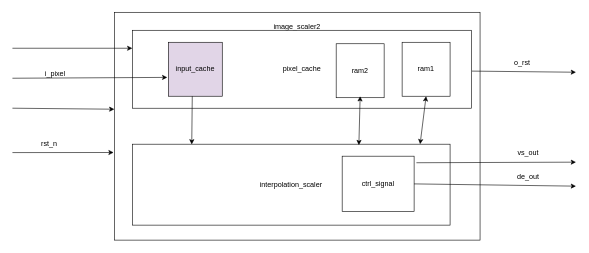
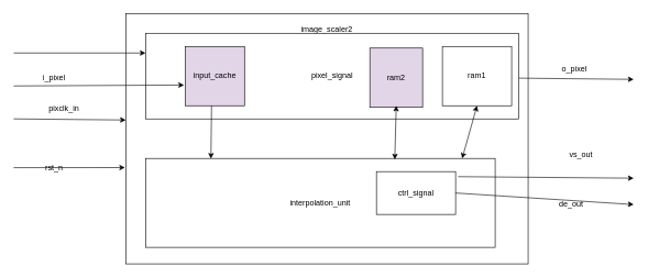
- <mxCell id="10" value="o_rst" style="text;html=1;align=center;verticalAlign=middle;resizable=0;points=[];autosize=1;strokeColor=none;fillColor=none;" vertex="1" parent="1"><mxGeometry x="840" y="90" width="60" height="30" as="geometry" /></mxCell>
+ <mxCell id="10" value="o_pixel" style="text;html=1;align=center;verticalAlign=middle;resizable=0;points=[];autosize=1;strokeColor=none;fillColor=none;" vertex="1" parent="1"><mxGeometry x="840" y="90" width="60" height="30" as="geometry" /></mxCell>
- <mxCell id="13" value="pixel_cache" style="rounded=0;whiteSpace=wrap;html=1;" vertex="1" parent="1"><mxGeometry x="220" y="50" width="566" height="130" as="geometry" /></mxCell>
+ <mxCell id="13" value="pixel_signal" style="rounded=0;whiteSpace=wrap;html=1;" vertex="1" parent="1"><mxGeometry x="220" y="50" width="566" height="130" as="geometry" /></mxCell>
- <mxCell id="14" value="ram1" style="rounded=0;whiteSpace=wrap;html=1;" vertex="1" parent="1"><mxGeometry x="670" y="70" width="80" height="90" as="geometry" /></mxCell>
+ <mxCell id="14" value="ram1" style="rounded=0;whiteSpace=wrap;html=1;" vertex="1" parent="1"><mxGeometry x="670" y="70" width="105" height="90" as="geometry" /></mxCell>
- <mxCell id="15" value="ram2" style="rounded=0;whiteSpace=wrap;html=1;" vertex="1" parent="1"><mxGeometry x="560" y="72.5" width="80" height="90" as="geometry" /></mxCell>
+ <mxCell id="15" value="ram2" style="rounded=0;whiteSpace=wrap;html=1;fillColor=#e1d5e7;" vertex="1" parent="1"><mxGeometry x="560" y="72.5" width="80" height="90" as="geometry" /></mxCell>
- <mxCell id="3" value="i_pixel" style="text;html=1;align=center;verticalAlign=middle;resizable=0;points=[];autosize=1;strokeColor=none;fillColor=none;" vertex="1" parent="1"><mxGeometry x="60.61" y="107.5" width="60" height="30" as="geometry" /></mxCell>
+ <mxCell id="3" value="i_pixel" style="text;html=1;align=center;verticalAlign=middle;resizable=0;points=[];autosize=1;strokeColor=none;fillColor=none;" vertex="1" parent="1"><mxGeometry x="50.61" y="102.5" width="60" height="30" as="geometry" /></mxCell>
+ <mxCell id="8" value="pixclk_in" style="text;html=1;align=center;verticalAlign=middle;resizable=0;points=[];autosize=1;strokeColor=none;fillColor=none;" vertex="1" parent="1"><mxGeometry x="60.61" y="150" width="70" height="30" as="geometry" /></mxCell>
- <mxCell id="5" value="rst_n" style="text;html=1;align=center;verticalAlign=middle;resizable=0;points=[];autosize=1;strokeColor=none;fillColor=none;" vertex="1" parent="1"><mxGeometry x="55.61" y="225" width="50" height="30" as="geometry" /></mxCell>
+ <mxCell id="5" value="rst_n" style="text;html=1;align=center;verticalAlign=middle;resizable=0;points=[];autosize=1;strokeColor=none;fillColor=none;" vertex="1" parent="1"><mxGeometry x="55.61" y="240" width="50" height="30" as="geometry" /></mxCell>
- <mxCell id="12" value="vs_out" style="text;html=1;align=center;verticalAlign=middle;resizable=0;points=[];autosize=1;strokeColor=none;fillColor=none;" vertex="1" parent="1"><mxGeometry x="850" y="240" width="60" height="30" as="geometry" /></mxCell>
+ <mxCell id="12" value="vs_out" style="text;html=1;align=center;verticalAlign=middle;resizable=0;points=[];autosize=1;strokeColor=none;fillColor=none;" vertex="1" parent="1"><mxGeometry x="850" y="220" width="60" height="30" as="geometry" /></mxCell>
- <mxCell id="11" value="de_out" style="text;html=1;align=center;verticalAlign=middle;resizable=0;points=[];autosize=1;strokeColor=none;fillColor=none;" vertex="1" parent="1"><mxGeometry x="850" y="280" width="60" height="30" as="geometry" /></mxCell>
+ <mxCell id="11" value="de_out" style="text;html=1;align=center;verticalAlign=middle;resizable=0;points=[];autosize=1;strokeColor=none;fillColor=none;" vertex="1" parent="1"><mxGeometry x="835" y="295" width="60" height="30" as="geometry" /></mxCell>
- <mxCell id="17" value="ctrl_signal" style="rounded=0;whiteSpace=wrap;html=1;" vertex="1" parent="1"><mxGeometry x="570" y="260" width="120" height="92.5" as="geometry" /></mxCell>
+ <mxCell id="17" value="ctrl_signal" style="rounded=0;whiteSpace=wrap;html=1;" vertex="1" parent="1"><mxGeometry x="570" y="260" width="120" height="65" as="geometry" /></mxCell>
- <mxCell id="16" value="interpolation_scaler" style="rounded=0;whiteSpace=wrap;html=1;" vertex="1" parent="1"><mxGeometry x="220" y="240" width="530" height="135" as="geometry" /></mxCell>
+ <mxCell id="16" value="interpolation_unit" style="rounded=0;whiteSpace=wrap;html=1;" vertex="1" parent="1"><mxGeometry x="220" y="240" width="530" height="135" as="geometry" /></mxCell>
